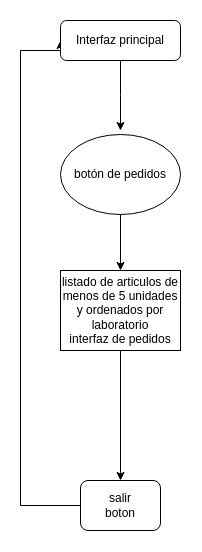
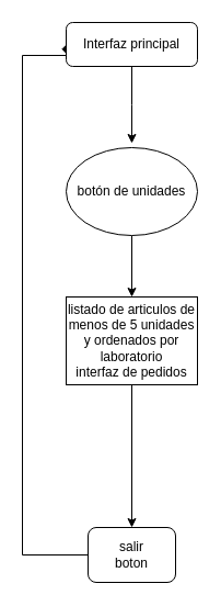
- <mxCell id="6" style="edgeStyle=orthogonalEdgeStyle;rounded=0;orthogonalLoop=1;jettySize=auto;html=1;exitX=0;exitY=0.5;exitDx=0;exitDy=0;entryX=0;entryY=0.5;entryDx=0;entryDy=0;" parent="1" source="7" target="9" edge="1"><mxGeometry relative="1" as="geometry"><mxPoint x="20" y="40" as="targetPoint" /><Array as="points"><mxPoint x="20" y="505" /><mxPoint x="20" y="50" /></Array></mxGeometry></mxCell>
+ <mxCell id="6" style="edgeStyle=orthogonalEdgeStyle;rounded=0;orthogonalLoop=1;jettySize=auto;html=1;exitX=0;exitY=0.5;exitDx=0;exitDy=0;entryX=0;entryY=0.5;entryDx=0;entryDy=0;endArrow=diamond;" parent="1" source="7" target="9" edge="1"><mxGeometry relative="1" as="geometry"><mxPoint x="20" y="40" as="targetPoint" /><Array as="points"><mxPoint x="20" y="505" /><mxPoint x="20" y="50" /></Array></mxGeometry></mxCell>
- <mxCell id="3" value="&lt;font style=&quot;vertical-align: inherit&quot;&gt;&lt;font style=&quot;vertical-align: inherit&quot;&gt;&lt;font style=&quot;vertical-align: inherit&quot;&gt;&lt;font style=&quot;vertical-align: inherit&quot;&gt;&lt;font style=&quot;vertical-align: inherit&quot;&gt;&lt;font style=&quot;vertical-align: inherit&quot;&gt;botón de pedidos&lt;/font&gt;&lt;/font&gt;&lt;/font&gt;&lt;/font&gt;&lt;/font&gt;&lt;/font&gt;" style="ellipse;whiteSpace=wrap;html=1;" parent="1" vertex="1"><mxGeometry x="60" y="134" width="120" height="80" as="geometry" /></mxCell>
+ <mxCell id="3" value="&lt;font style=&quot;vertical-align: inherit&quot;&gt;&lt;font style=&quot;vertical-align: inherit&quot;&gt;&lt;font style=&quot;vertical-align: inherit&quot;&gt;&lt;font style=&quot;vertical-align: inherit&quot;&gt;&lt;font style=&quot;vertical-align: inherit&quot;&gt;&lt;font style=&quot;vertical-align: inherit&quot;&gt;botón de unidades&lt;/font&gt;&lt;/font&gt;&lt;/font&gt;&lt;/font&gt;&lt;/font&gt;&lt;/font&gt;" style="ellipse;whiteSpace=wrap;html=1;" parent="1" vertex="1"><mxGeometry x="60" y="134" width="120" height="80" as="geometry" /></mxCell>
